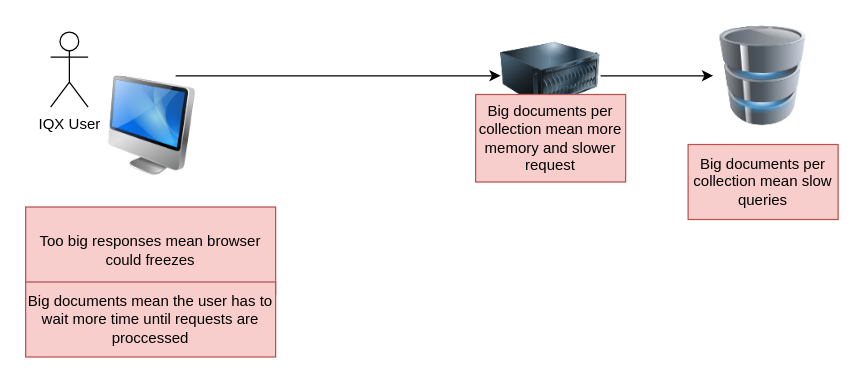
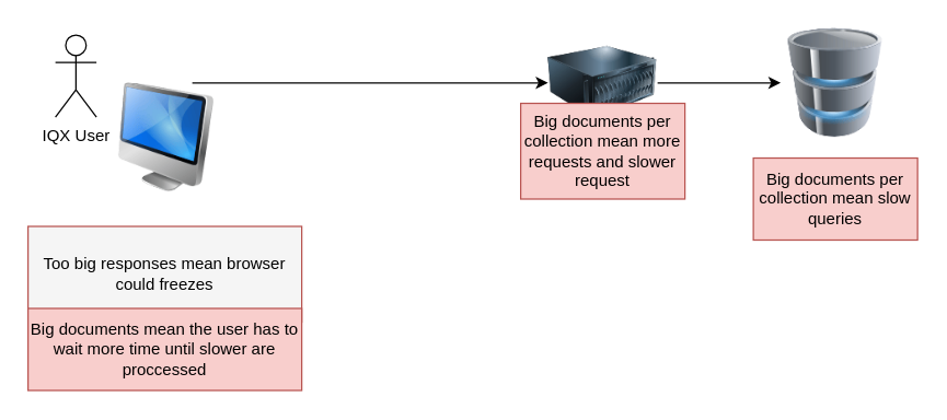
- <mxCell id="9" value="Big documents per collection mean more memory and slower request" style="rounded=0;whiteSpace=wrap;html=1;labelBackgroundColor=none;strokeColor=#b85450;fillColor=#f8cecc;fontColor=default;" vertex="1" parent="1"><mxGeometry x="380" y="75" width="120" height="70" as="geometry" /></mxCell>
+ <mxCell id="9" value="Big documents per collection mean more requests and slower request" style="rounded=0;whiteSpace=wrap;html=1;labelBackgroundColor=none;strokeColor=#b85450;fillColor=#f8cecc;fontColor=default;" vertex="1" parent="1"><mxGeometry x="380" y="75" width="120" height="70" as="geometry" /></mxCell>
- <mxCell id="10" value="Too big responses mean browser could freezes" style="rounded=0;whiteSpace=wrap;html=1;labelBackgroundColor=none;strokeColor=#b85450;fillColor=#f8cecc;fontColor=default;" vertex="1" parent="1"><mxGeometry x="20" y="165" width="200" height="70" as="geometry" /></mxCell>
+ <mxCell id="10" value="Too big responses mean browser could freezes" style="rounded=0;whiteSpace=wrap;html=1;labelBackgroundColor=none;strokeColor=#b85450;fillColor=#f5f5f5;fontColor=default;" vertex="1" parent="1"><mxGeometry x="20" y="165" width="200" height="70" as="geometry" /></mxCell>
- <mxCell id="11" value="Big documents mean the user has to wait more time until requests are proccessed" style="rounded=0;whiteSpace=wrap;html=1;labelBackgroundColor=none;strokeColor=#b85450;fillColor=#f8cecc;fontColor=default;" vertex="1" parent="1"><mxGeometry x="20" y="225" width="200" height="60" as="geometry" /></mxCell>
+ <mxCell id="11" value="Big documents mean the user has to wait more time until slower are proccessed" style="rounded=0;whiteSpace=wrap;html=1;labelBackgroundColor=none;strokeColor=#b85450;fillColor=#f8cecc;fontColor=default;" vertex="1" parent="1"><mxGeometry x="20" y="225" width="200" height="60" as="geometry" /></mxCell>
